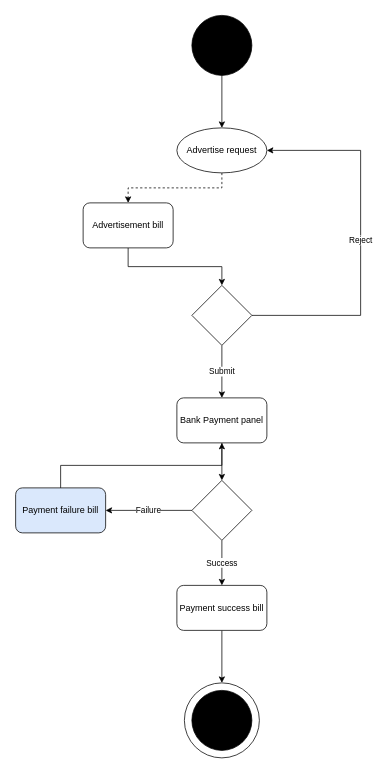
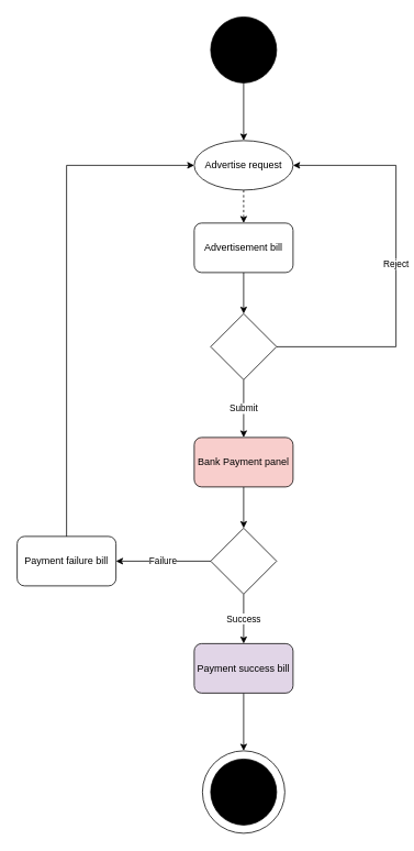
- <mxCell id="17" value="Advertisement bill" style="rounded=1;whiteSpace=wrap;html=1;fillColor=#FFFFFF;" vertex="1" parent="1"><mxGeometry x="110" y="270" width="120" height="60" as="geometry" /></mxCell>
+ <mxCell id="17" value="Advertisement bill" style="rounded=1;whiteSpace=wrap;html=1;fillColor=#FFFFFF;" vertex="1" parent="1"><mxGeometry x="235" y="270" width="120" height="60" as="geometry" /></mxCell>
- <mxCell id="10" value="Bank Payment panel" style="rounded=1;whiteSpace=wrap;html=1;fillColor=#FFFFFF;" vertex="1" parent="1"><mxGeometry x="235" y="530" width="120" height="60" as="geometry" /></mxCell>
+ <mxCell id="10" value="Bank Payment panel" style="rounded=1;whiteSpace=wrap;html=1;fillColor=#f8cecc;" vertex="1" parent="1"><mxGeometry x="235" y="530" width="120" height="60" as="geometry" /></mxCell>
- <mxCell id="14" style="edgeStyle=orthogonalEdgeStyle;rounded=0;orthogonalLoop=1;jettySize=auto;html=1;exitX=0.5;exitY=0;exitDx=0;exitDy=0;" edge="1" parent="1" source="15" target="10"><mxGeometry relative="1" as="geometry" /></mxCell>
+ <mxCell id="14" style="edgeStyle=orthogonalEdgeStyle;rounded=0;orthogonalLoop=1;jettySize=auto;html=1;exitX=0.5;exitY=0;exitDx=0;exitDy=0;entryX=0;entryY=0.5;entryDx=0;entryDy=0;" edge="1" parent="1" source="15" target="5"><mxGeometry relative="1" as="geometry" /></mxCell>
- <mxCell id="15" value="Payment failure bill" style="rounded=1;whiteSpace=wrap;html=1;fillColor=#dae8fc;" vertex="1" parent="1"><mxGeometry x="20" y="650" width="120" height="60" as="geometry" /></mxCell>
+ <mxCell id="15" value="Payment failure bill" style="rounded=1;whiteSpace=wrap;html=1;fillColor=#FFFFFF;" vertex="1" parent="1"><mxGeometry x="20" y="650" width="120" height="60" as="geometry" /></mxCell>
- <mxCell id="19" value="Payment success bill" style="rounded=1;whiteSpace=wrap;html=1;fillColor=#FFFFFF;" vertex="1" parent="1"><mxGeometry x="235" y="780" width="120" height="60" as="geometry" /></mxCell>
+ <mxCell id="19" value="Payment success bill" style="rounded=1;whiteSpace=wrap;html=1;fillColor=#e1d5e7;" vertex="1" parent="1"><mxGeometry x="235" y="780" width="120" height="60" as="geometry" /></mxCell>
